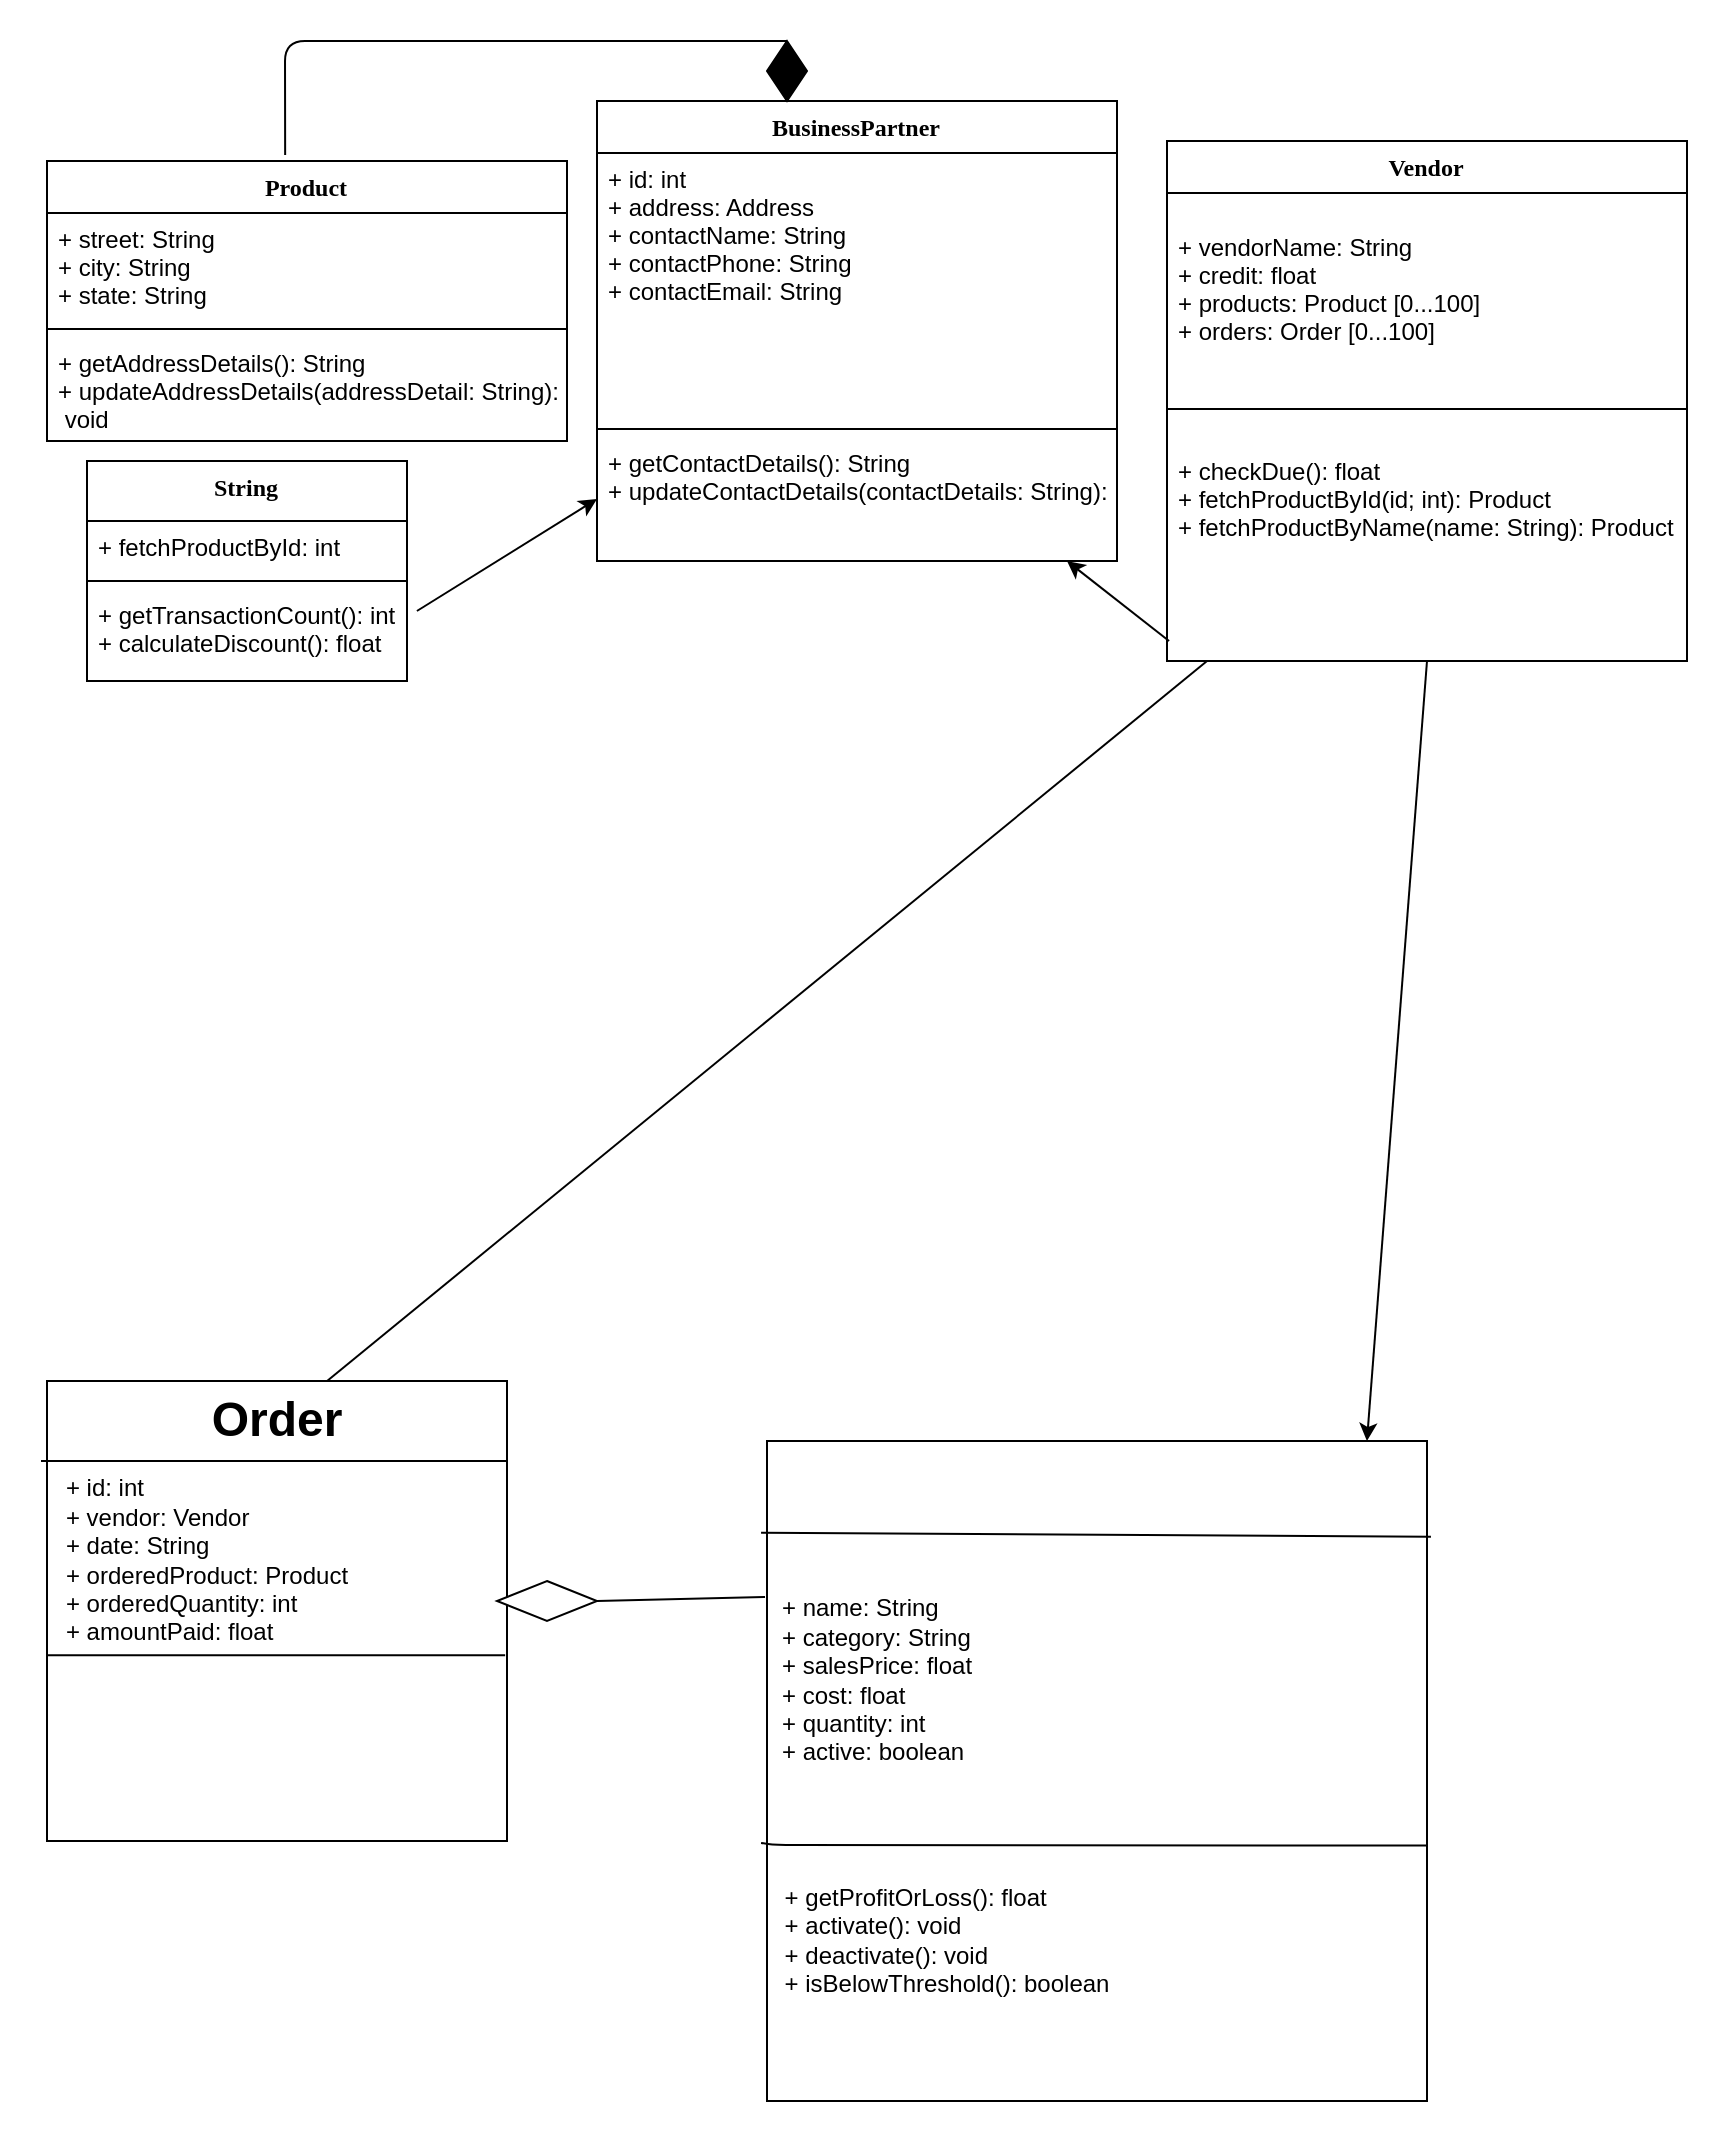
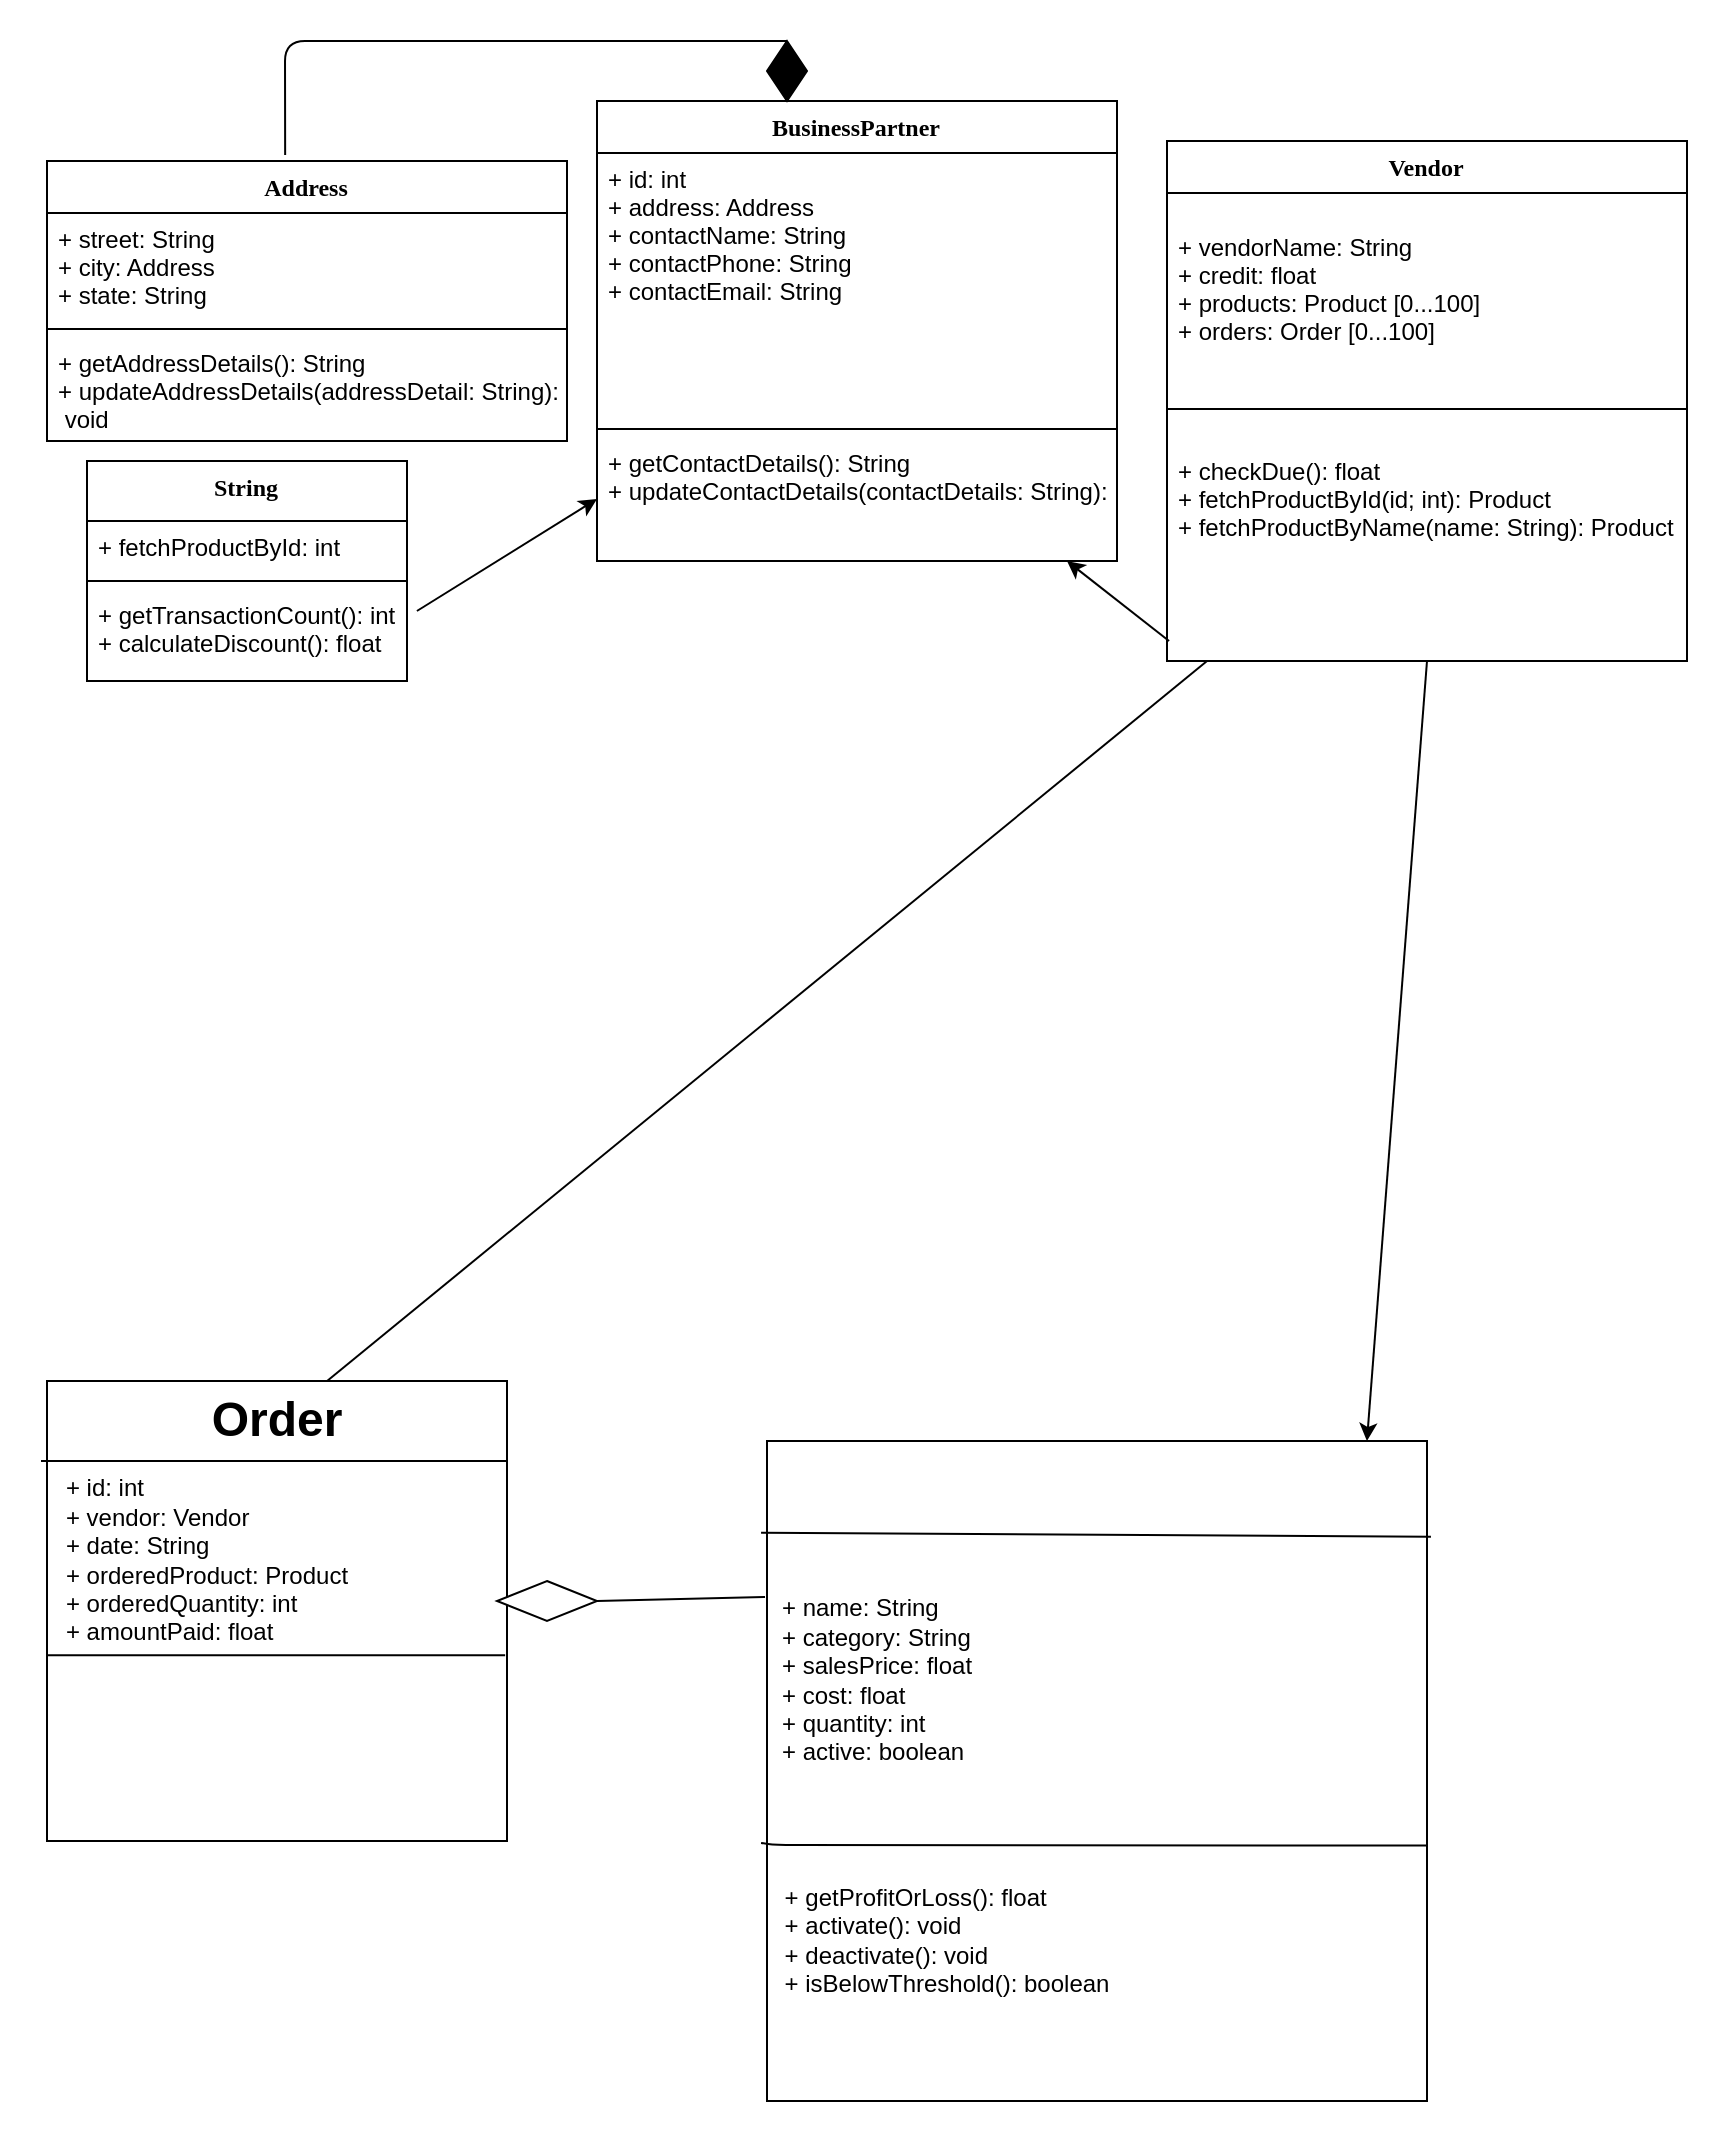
- <mxCell id="26" value="Product" style="swimlane;fontStyle=1;align=center;verticalAlign=top;childLayout=stackLayout;horizontal=1;startSize=26;horizontalStack=0;resizeParent=1;resizeParentMax=0;resizeLast=0;collapsible=1;marginBottom=0;fontFamily=Times New Roman;" vertex="1" parent="1"><mxGeometry x="23" y="80" width="260" height="140" as="geometry" /></mxCell>
+ <mxCell id="26" value="Address" style="swimlane;fontStyle=1;align=center;verticalAlign=top;childLayout=stackLayout;horizontal=1;startSize=26;horizontalStack=0;resizeParent=1;resizeParentMax=0;resizeLast=0;collapsible=1;marginBottom=0;fontFamily=Times New Roman;" vertex="1" parent="1"><mxGeometry x="23" y="80" width="260" height="140" as="geometry" /></mxCell>
- <mxCell id="27" value="+ street: String&#10;+ city: String&#10;+ state: String" style="text;strokeColor=none;fillColor=none;align=left;verticalAlign=top;spacingLeft=4;spacingRight=4;overflow=hidden;rotatable=0;points=[[0,0.5],[1,0.5]];portConstraint=eastwest;" vertex="1" parent="26"><mxGeometry y="26" width="260" height="54" as="geometry" /></mxCell>
+ <mxCell id="27" value="+ street: String&#10;+ city: Address&#10;+ state: String" style="text;strokeColor=none;fillColor=none;align=left;verticalAlign=top;spacingLeft=4;spacingRight=4;overflow=hidden;rotatable=0;points=[[0,0.5],[1,0.5]];portConstraint=eastwest;" vertex="1" parent="26"><mxGeometry y="26" width="260" height="54" as="geometry" /></mxCell>
